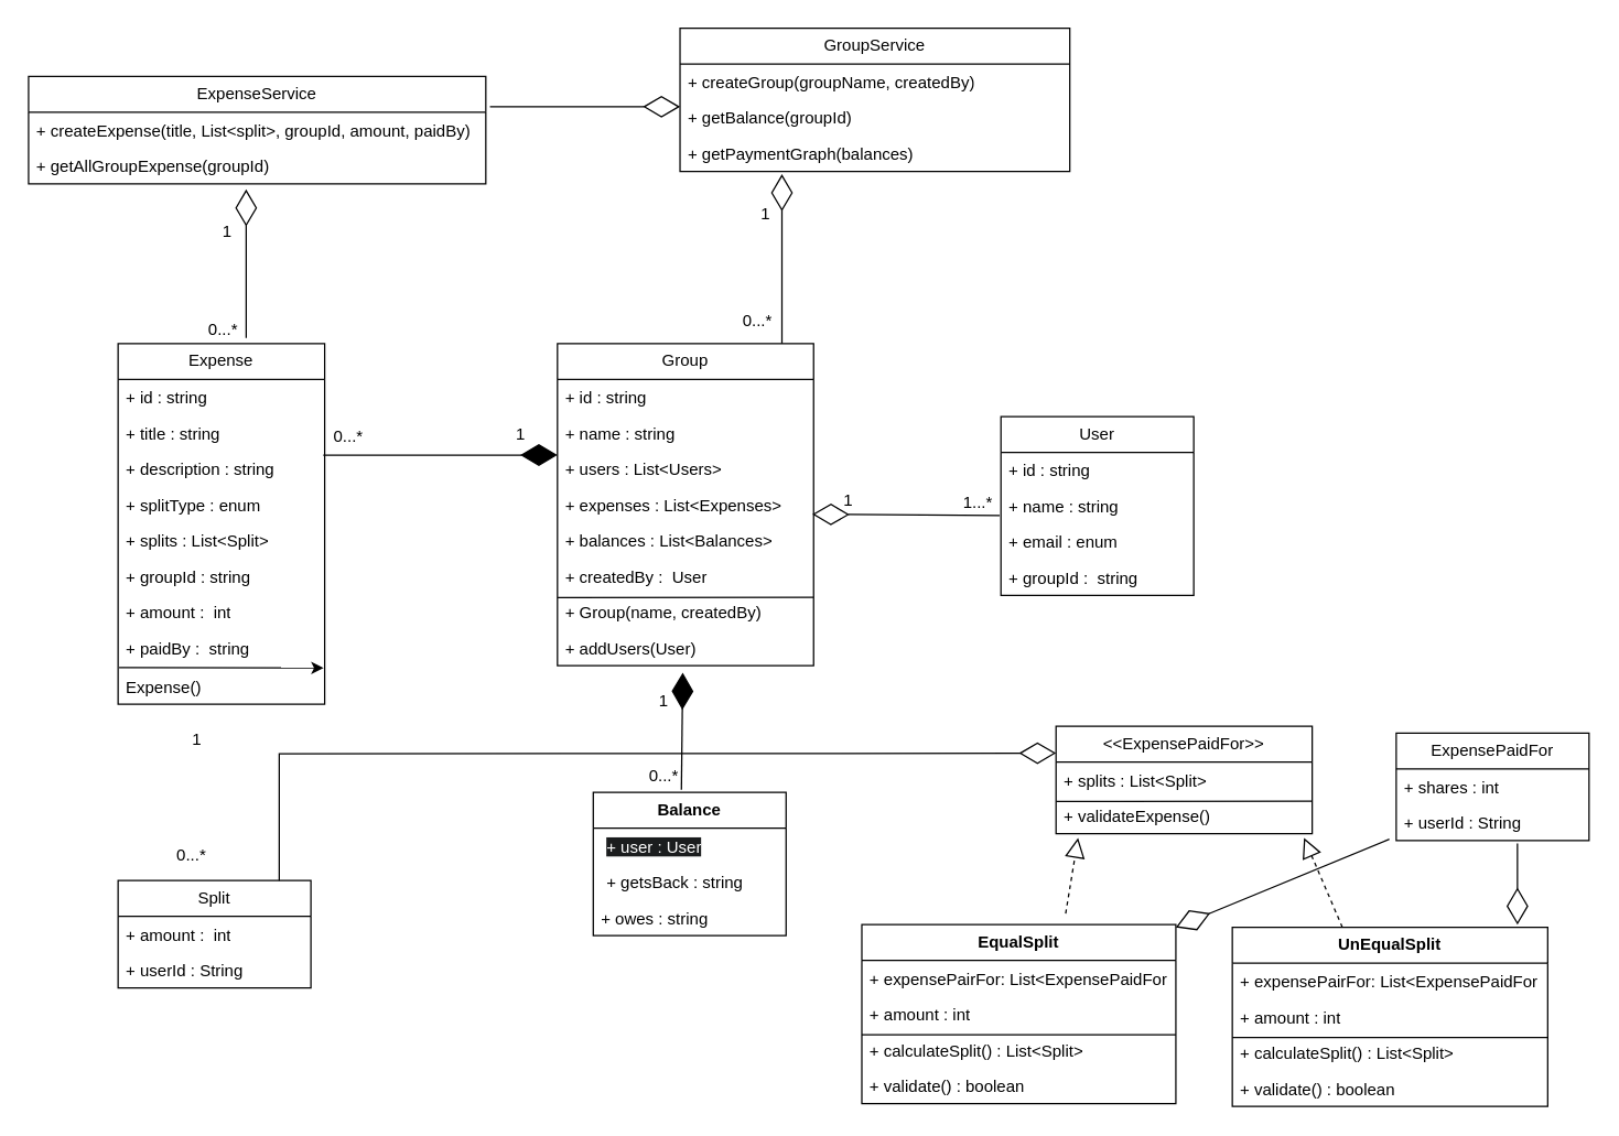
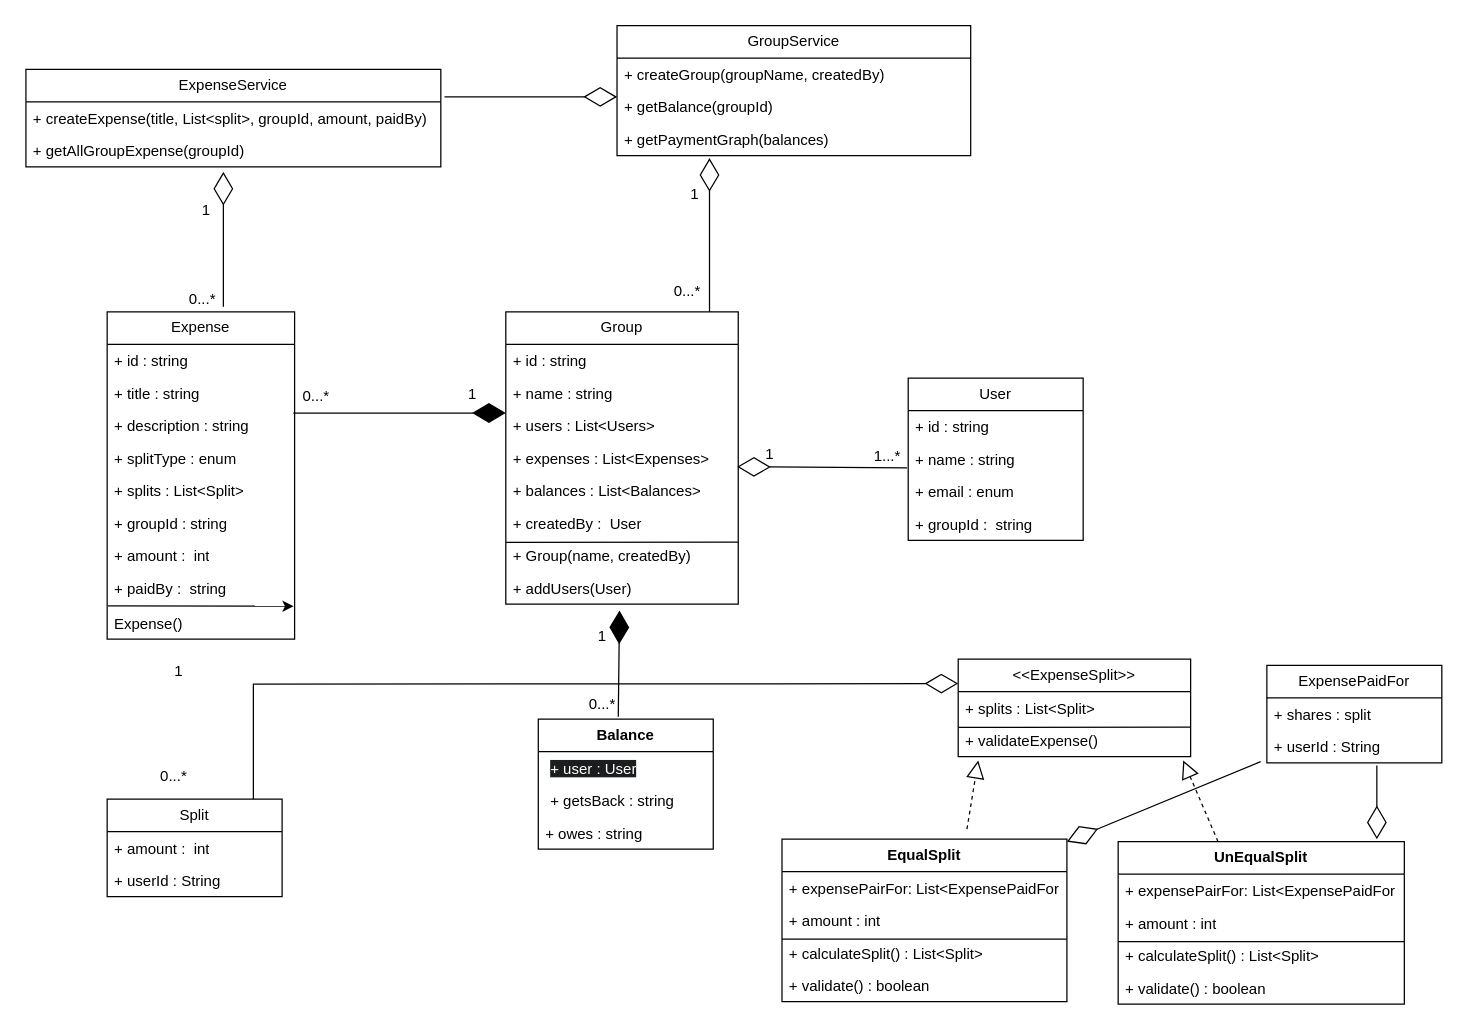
- <mxCell id="60" value="&amp;lt;&amp;lt;ExpensePaidFor&amp;gt;&amp;gt;" style="swimlane;fontStyle=0;childLayout=stackLayout;horizontal=1;startSize=26;fillColor=none;horizontalStack=0;resizeParent=1;resizeParentMax=0;resizeLast=0;collapsible=1;marginBottom=0;whiteSpace=wrap;html=1;" vertex="1" parent="1"><mxGeometry x="766" y="527" width="186" height="78" as="geometry" /></mxCell>
+ <mxCell id="60" value="&amp;lt;&amp;lt;ExpenseSplit&amp;gt;&amp;gt;" style="swimlane;fontStyle=0;childLayout=stackLayout;horizontal=1;startSize=26;fillColor=none;horizontalStack=0;resizeParent=1;resizeParentMax=0;resizeLast=0;collapsible=1;marginBottom=0;whiteSpace=wrap;html=1;" vertex="1" parent="1"><mxGeometry x="766" y="527" width="186" height="78" as="geometry" /></mxCell>
- <mxCell id="80" value="+ shares : int" style="text;strokeColor=none;fillColor=none;align=left;verticalAlign=top;spacingLeft=4;spacingRight=4;overflow=hidden;rotatable=0;points=[[0,0.5],[1,0.5]];portConstraint=eastwest;whiteSpace=wrap;html=1;" vertex="1" parent="79"><mxGeometry y="26" width="140" height="26" as="geometry" /></mxCell>
+ <mxCell id="80" value="+ shares : split" style="text;strokeColor=none;fillColor=none;align=left;verticalAlign=top;spacingLeft=4;spacingRight=4;overflow=hidden;rotatable=0;points=[[0,0.5],[1,0.5]];portConstraint=eastwest;whiteSpace=wrap;html=1;" vertex="1" parent="79"><mxGeometry y="26" width="140" height="26" as="geometry" /></mxCell>
